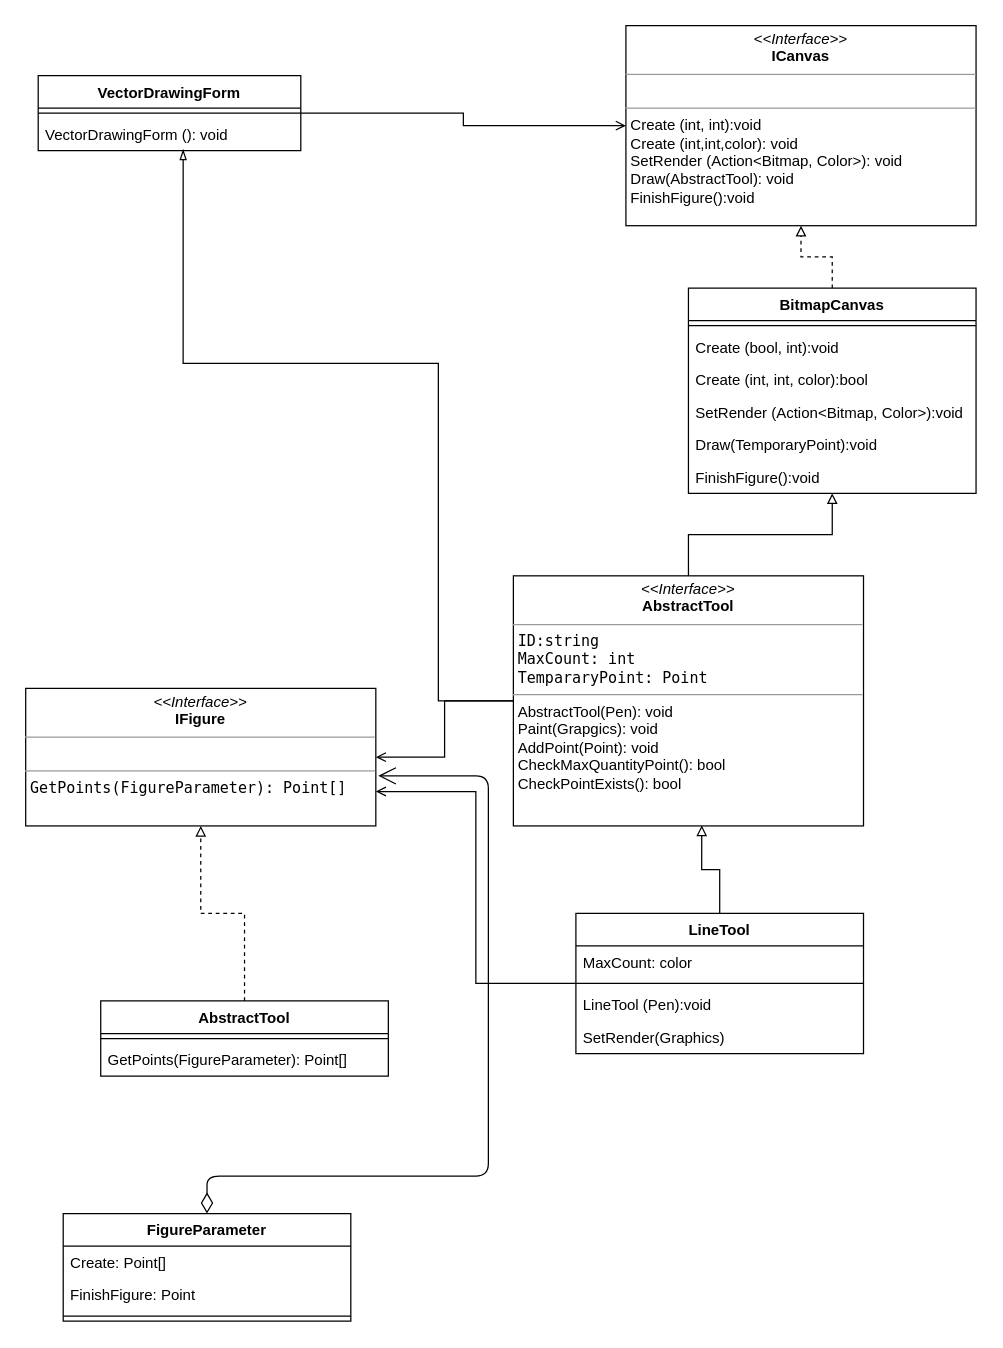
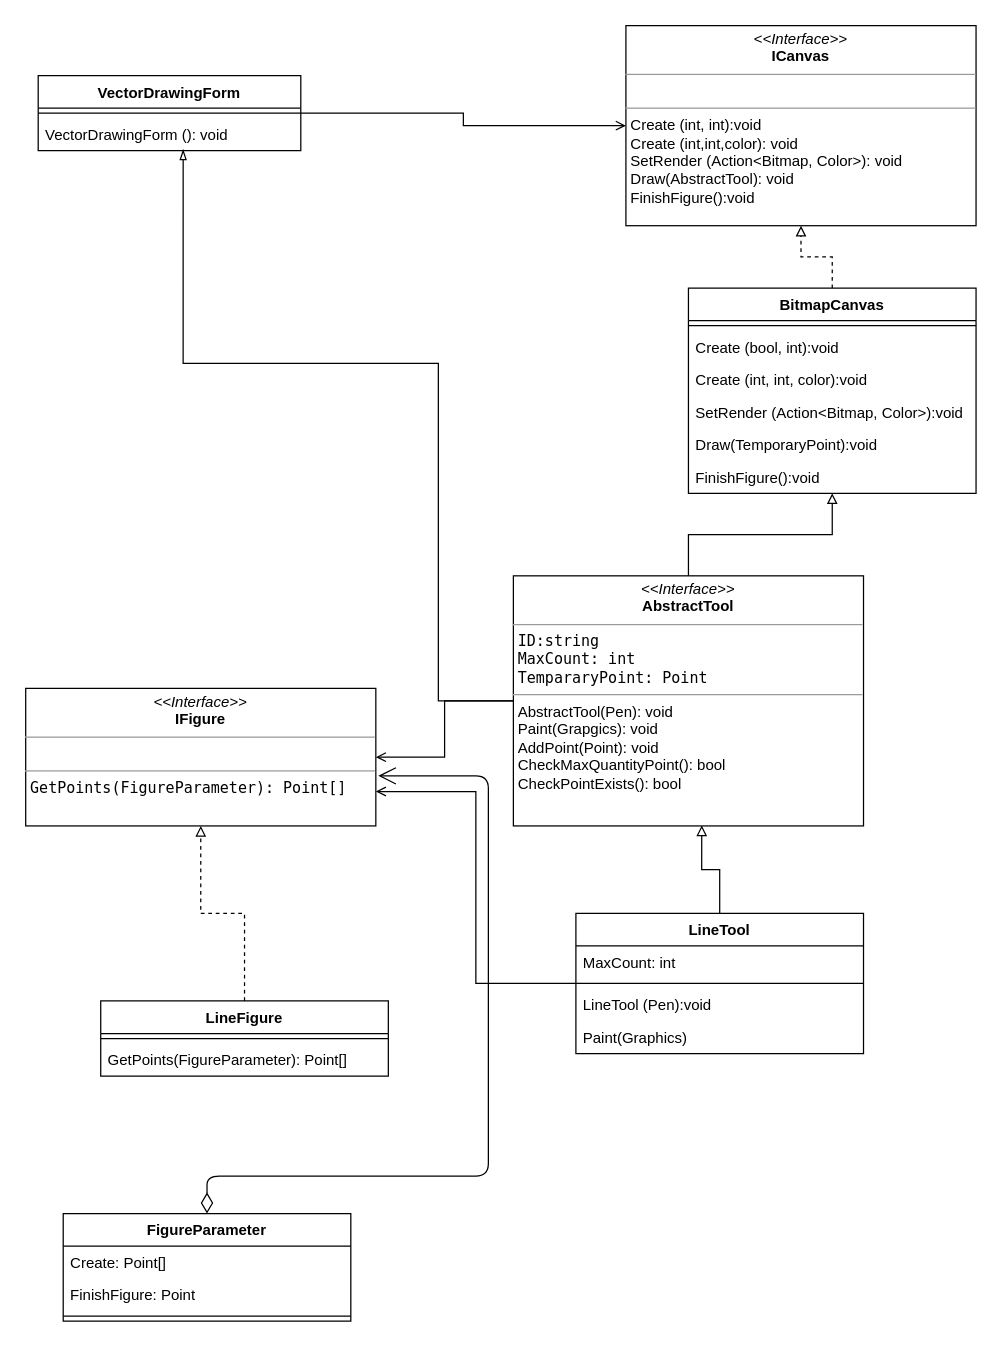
- <mxCell id="10" value="Create (int, int, color):bool" style="text;strokeColor=none;fillColor=none;align=left;verticalAlign=top;spacingLeft=4;spacingRight=4;overflow=hidden;rotatable=0;points=[[0,0.5],[1,0.5]];portConstraint=eastwest;" vertex="1" parent="7"><mxGeometry y="60" width="230" height="26" as="geometry" /></mxCell>
+ <mxCell id="10" value="Create (int, int, color):void" style="text;strokeColor=none;fillColor=none;align=left;verticalAlign=top;spacingLeft=4;spacingRight=4;overflow=hidden;rotatable=0;points=[[0,0.5],[1,0.5]];portConstraint=eastwest;" vertex="1" parent="7"><mxGeometry y="60" width="230" height="26" as="geometry" /></mxCell>
- <mxCell id="17" value="MaxCount: color" style="text;strokeColor=none;fillColor=none;align=left;verticalAlign=top;spacingLeft=4;spacingRight=4;overflow=hidden;rotatable=0;points=[[0,0.5],[1,0.5]];portConstraint=eastwest;" vertex="1" parent="16"><mxGeometry y="26" width="230" height="26" as="geometry" /></mxCell>
+ <mxCell id="17" value="MaxCount: int" style="text;strokeColor=none;fillColor=none;align=left;verticalAlign=top;spacingLeft=4;spacingRight=4;overflow=hidden;rotatable=0;points=[[0,0.5],[1,0.5]];portConstraint=eastwest;" vertex="1" parent="16"><mxGeometry y="26" width="230" height="26" as="geometry" /></mxCell>
- <mxCell id="22" value="AbstractTool" style="swimlane;fontStyle=1;align=center;verticalAlign=top;childLayout=stackLayout;horizontal=1;startSize=26;horizontalStack=0;resizeParent=1;resizeParentMax=0;resizeLast=0;collapsible=1;marginBottom=0;" vertex="1" parent="1"><mxGeometry x="80" y="800" width="230" height="60" as="geometry" /></mxCell>
+ <mxCell id="22" value="LineFigure" style="swimlane;fontStyle=1;align=center;verticalAlign=top;childLayout=stackLayout;horizontal=1;startSize=26;horizontalStack=0;resizeParent=1;resizeParentMax=0;resizeLast=0;collapsible=1;marginBottom=0;" vertex="1" parent="1"><mxGeometry x="80" y="800" width="230" height="60" as="geometry" /></mxCell>
- <mxCell id="20" value="SetRender(Graphics)" style="text;strokeColor=none;fillColor=none;align=left;verticalAlign=top;spacingLeft=4;spacingRight=4;overflow=hidden;rotatable=0;points=[[0,0.5],[1,0.5]];portConstraint=eastwest;" vertex="1" parent="16"><mxGeometry y="86" width="230" height="26" as="geometry" /></mxCell>
+ <mxCell id="20" value="Paint(Graphics)" style="text;strokeColor=none;fillColor=none;align=left;verticalAlign=top;spacingLeft=4;spacingRight=4;overflow=hidden;rotatable=0;points=[[0,0.5],[1,0.5]];portConstraint=eastwest;" vertex="1" parent="16"><mxGeometry y="86" width="230" height="26" as="geometry" /></mxCell>
